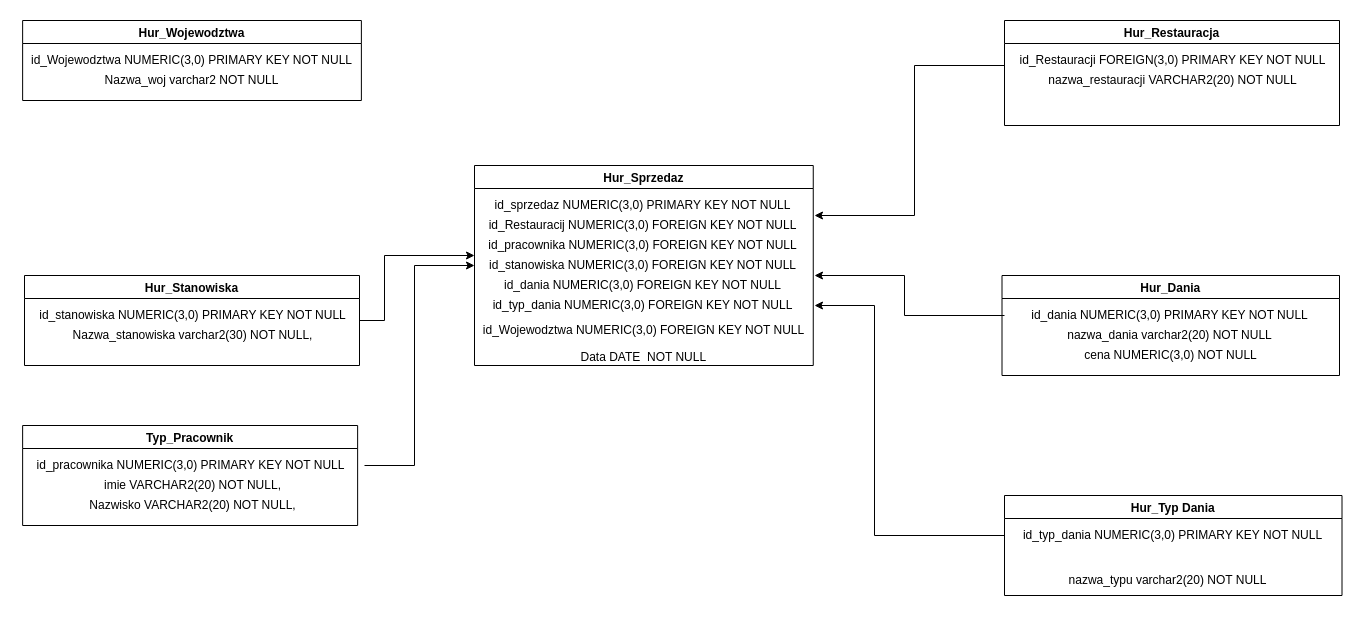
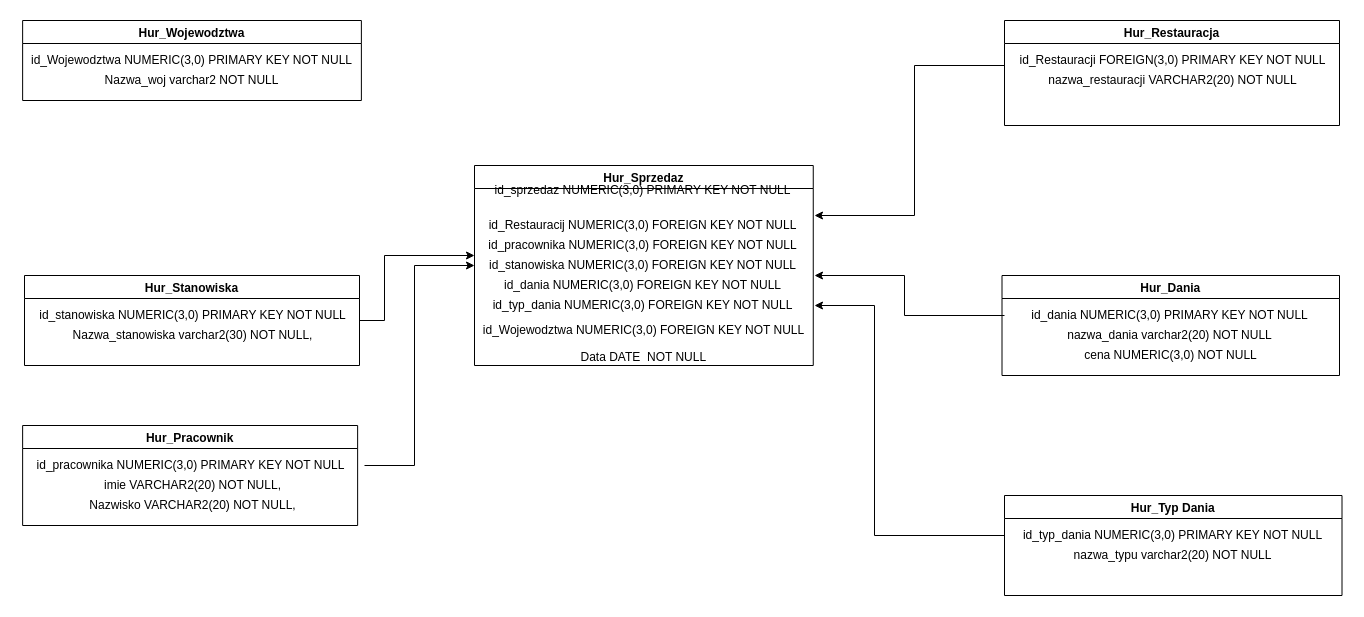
- <mxCell id="3" value="&lt;div&gt;id_sprzedaz NUMERIC(3,0) PRIMARY KEY NOT NULL&lt;/div&gt;" style="text;html=1;align=center;verticalAlign=middle;resizable=0;points=[];autosize=1;strokeColor=none;fillColor=none;" vertex="1" parent="2"><mxGeometry x="12.5" y="30" width="310" height="20" as="geometry" /></mxCell>
+ <mxCell id="3" value="&lt;div&gt;id_sprzedaz NUMERIC(3,0) PRIMARY KEY NOT NULL&lt;/div&gt;" style="text;html=1;align=center;verticalAlign=middle;resizable=0;points=[];autosize=1;strokeColor=none;fillColor=none;" vertex="1" parent="2"><mxGeometry x="12.5" y="15" width="310" height="20" as="geometry" /></mxCell>
- <mxCell id="26" value="Typ_Pracownik" style="swimlane;" vertex="1" parent="1"><mxGeometry x="22.13" y="425" width="335" height="100" as="geometry" /></mxCell>
+ <mxCell id="26" value="Hur_Pracownik" style="swimlane;" vertex="1" parent="1"><mxGeometry x="22.13" y="425" width="335" height="100" as="geometry" /></mxCell>
- <mxCell id="34" value="&lt;div&gt;nazwa_typu varchar2(20) NOT NULL&lt;/div&gt;" style="text;html=1;align=center;verticalAlign=middle;resizable=0;points=[];autosize=1;strokeColor=none;fillColor=none;" vertex="1" parent="32"><mxGeometry x="57.5" y="75" width="210" height="20" as="geometry" /></mxCell>
+ <mxCell id="34" value="&lt;div&gt;nazwa_typu varchar2(20) NOT NULL&lt;/div&gt;" style="text;html=1;align=center;verticalAlign=middle;resizable=0;points=[];autosize=1;strokeColor=none;fillColor=none;" vertex="1" parent="32"><mxGeometry x="62.5" y="50" width="210" height="20" as="geometry" /></mxCell>
